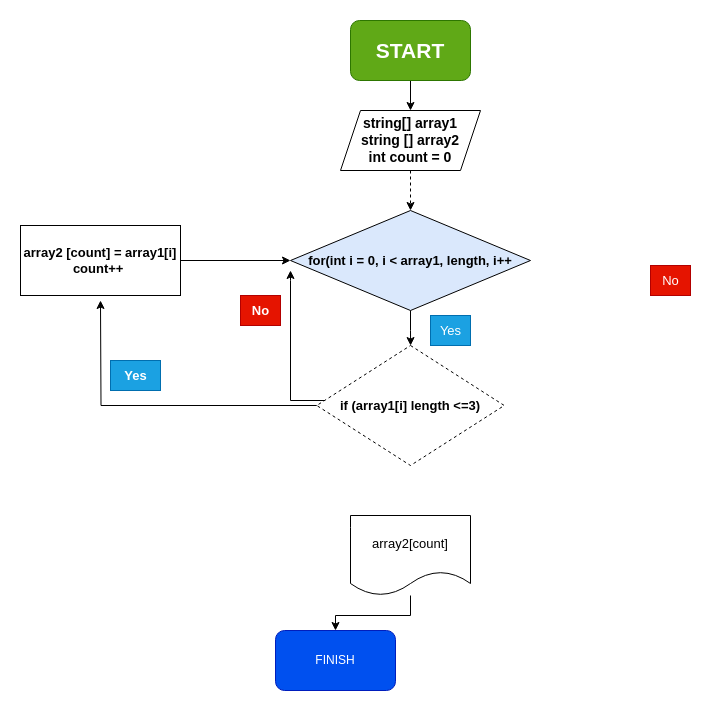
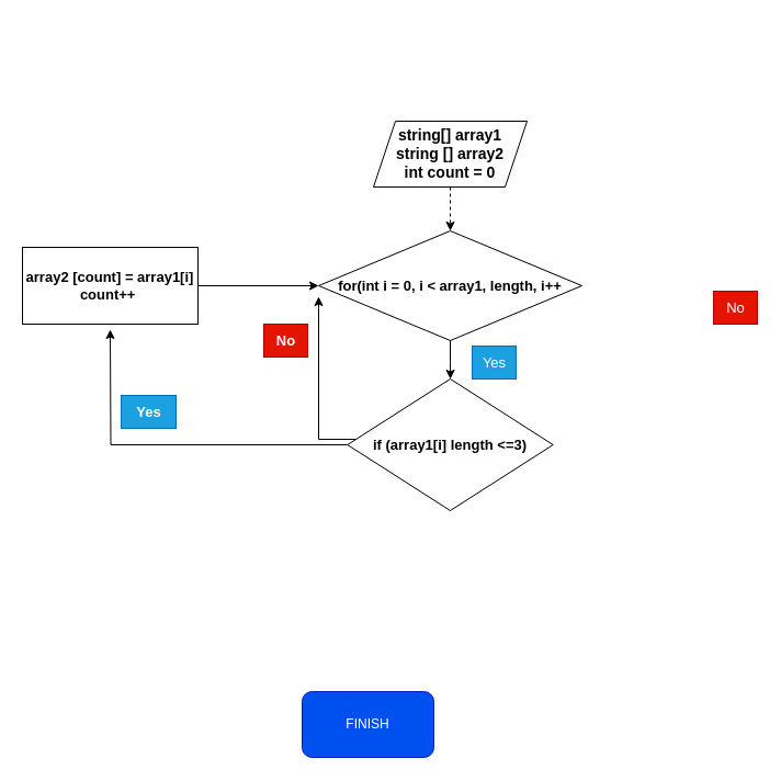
- <mxCell id="3" value="START" style="rounded=1;whiteSpace=wrap;html=1;fillColor=#60a917;fontColor=#ffffff;strokeColor=#2D7600;fontStyle=1;fontSize=21;" parent="1" vertex="1"><mxGeometry x="350" y="20" width="120" height="60" as="geometry" /></mxCell>
- <mxCell id="2" value="" style="edgeStyle=orthogonalEdgeStyle;rounded=0;orthogonalLoop=1;jettySize=auto;html=1;" parent="1" source="3" target="5" edge="1"><mxGeometry relative="1" as="geometry" /></mxCell>
- <mxCell id="13" value="for(int i = 0, i &amp;lt; array1, length, i++" style="rhombus;whiteSpace=wrap;html=1;fontSize=13;fontStyle=1;fillColor=#dae8fc;" parent="1" vertex="1"><mxGeometry x="290" y="210" width="240" height="100" as="geometry" /></mxCell>
+ <mxCell id="13" value="for(int i = 0, i &amp;lt; array1, length, i++" style="rhombus;whiteSpace=wrap;html=1;fontSize=13;fontStyle=1" parent="1" vertex="1"><mxGeometry x="290" y="210" width="240" height="100" as="geometry" /></mxCell>
- <mxCell id="8" value="if (array1[i] length &amp;lt;=3)" style="rhombus;whiteSpace=wrap;html=1;fontSize=13;fontStyle=1;dashed=1;" parent="1" vertex="1"><mxGeometry x="316.25" y="345" width="187.5" height="120" as="geometry" /></mxCell>
+ <mxCell id="8" value="if (array1[i] length &amp;lt;=3)" style="rhombus;whiteSpace=wrap;html=1;fontSize=13;fontStyle=1" parent="1" vertex="1"><mxGeometry x="316.25" y="345" width="187.5" height="120" as="geometry" /></mxCell>
- <mxCell id="18" value="array2[count]" style="shape=document;whiteSpace=wrap;html=1;boundedLbl=1;fontSize=13;" parent="1" vertex="1"><mxGeometry x="350" y="515" width="120" height="80" as="geometry" /></mxCell>
- <mxCell id="17" value="" style="edgeStyle=orthogonalEdgeStyle;rounded=0;orthogonalLoop=1;jettySize=auto;html=1;fontSize=13;" parent="1" source="18" target="11" edge="1"><mxGeometry relative="1" as="geometry" /></mxCell>
